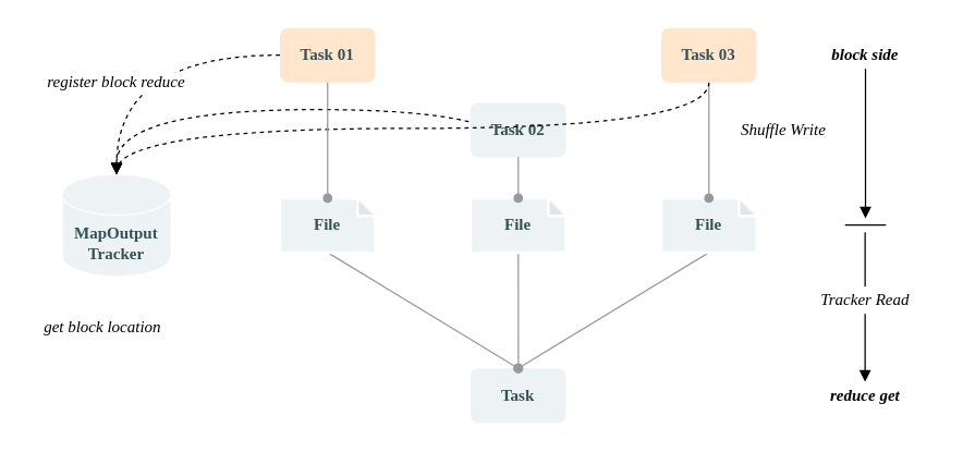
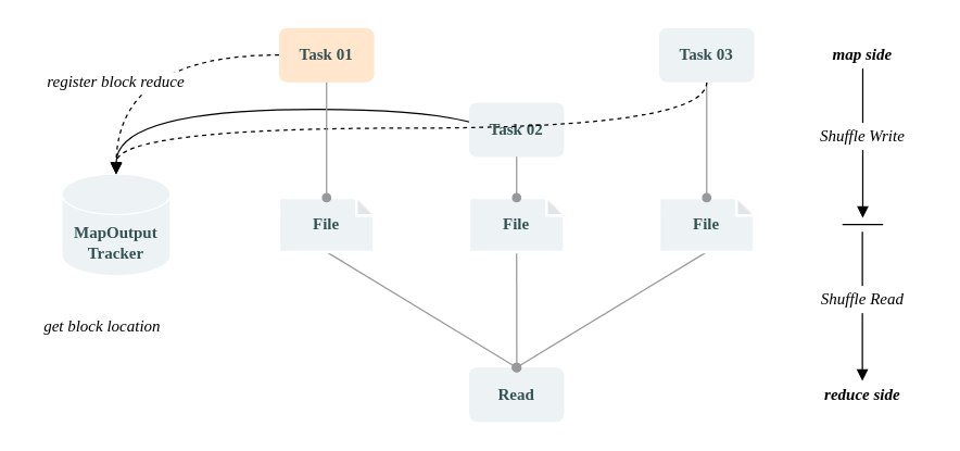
- <mxCell id="17" value="&lt;span style=&quot;color: rgb(52 , 82 , 83) ; font-family: &amp;#34;tahoma&amp;#34; ; font-weight: 700&quot;&gt;Task 03&lt;/span&gt;" style="rounded=1;whiteSpace=wrap;html=1;dashed=1;fontFamily=Verdana;fontColor=#FFFFFF;strokeColor=none;fillColor=#ffe6cc;" vertex="1" parent="1"><mxGeometry x="485" y="20" width="70" height="40" as="geometry" /></mxCell>
+ <mxCell id="17" value="&lt;span style=&quot;color: rgb(52 , 82 , 83) ; font-family: &amp;#34;tahoma&amp;#34; ; font-weight: 700&quot;&gt;Task 03&lt;/span&gt;" style="rounded=1;whiteSpace=wrap;html=1;dashed=1;fontFamily=Verdana;fontColor=#FFFFFF;strokeColor=none;fillColor=#EDF2F4;" vertex="1" parent="1"><mxGeometry x="485" y="20" width="70" height="40" as="geometry" /></mxCell>
- <mxCell id="20" value="&lt;font color=&quot;#000000&quot;&gt;&lt;b&gt;&lt;i&gt;block side&lt;/i&gt;&lt;/b&gt;&lt;/font&gt;" style="text;html=1;strokeColor=none;fillColor=none;align=center;verticalAlign=middle;whiteSpace=wrap;rounded=0;fontFamily=Tahoma;fontColor=#FFFFFF;" vertex="1" parent="1"><mxGeometry x="585" y="30" width="100" height="20" as="geometry" /></mxCell>
+ <mxCell id="20" value="&lt;font color=&quot;#000000&quot;&gt;&lt;b&gt;&lt;i&gt;map side&lt;/i&gt;&lt;/b&gt;&lt;/font&gt;" style="text;html=1;strokeColor=none;fillColor=none;align=center;verticalAlign=middle;whiteSpace=wrap;rounded=0;fontFamily=Tahoma;fontColor=#FFFFFF;" vertex="1" parent="1"><mxGeometry x="585" y="30" width="100" height="20" as="geometry" /></mxCell>
- <mxCell id="13" style="edgeStyle=orthogonalEdgeStyle;curved=1;rounded=0;orthogonalLoop=1;jettySize=auto;html=1;entryX=0.5;entryY=0;entryDx=0;entryDy=0;entryPerimeter=0;dashed=1;fontFamily=Tahoma;fontColor=#FFFFFF;endArrow=block;endFill=1;strokeColor=#000000;exitX=0.5;exitY=1;exitDx=0;exitDy=0;" edge="1" parent="1" source="14" target="2"><mxGeometry relative="1" as="geometry"><Array as="points"><mxPoint x="380" y="80" /><mxPoint x="85" y="80" /></Array></mxGeometry></mxCell>
+ <mxCell id="13" style="edgeStyle=orthogonalEdgeStyle;curved=1;rounded=0;orthogonalLoop=1;jettySize=auto;html=1;entryX=0.5;entryY=0;entryDx=0;entryDy=0;entryPerimeter=0;dashed=0;fontFamily=Tahoma;fontColor=#FFFFFF;endArrow=block;endFill=1;strokeColor=#000000;exitX=0.5;exitY=1;exitDx=0;exitDy=0;" edge="1" parent="1" source="14" target="2"><mxGeometry relative="1" as="geometry"><Array as="points"><mxPoint x="380" y="80" /><mxPoint x="85" y="80" /></Array></mxGeometry></mxCell>
- <mxCell id="22" value="&lt;font color=&quot;#000000&quot;&gt;&lt;span style=&quot;font-weight: normal&quot;&gt;Shuffle Write&lt;/span&gt;&lt;/font&gt;" style="text;html=1;strokeColor=none;align=center;verticalAlign=middle;whiteSpace=wrap;rounded=0;fontFamily=Tahoma;fontColor=#FFFFFF;fontStyle=3;fillColor=#ffffff;" vertex="1" parent="1"><mxGeometry x="525" y="85" width="100" height="20" as="geometry" /></mxCell>
+ <mxCell id="22" value="&lt;font color=&quot;#000000&quot;&gt;&lt;span style=&quot;font-weight: normal&quot;&gt;Shuffle Write&lt;/span&gt;&lt;/font&gt;" style="text;html=1;strokeColor=none;align=center;verticalAlign=middle;whiteSpace=wrap;rounded=0;fontFamily=Tahoma;fontColor=#FFFFFF;fontStyle=3;fillColor=#ffffff;" vertex="1" parent="1"><mxGeometry x="585" y="90" width="100" height="20" as="geometry" /></mxCell>
- <mxCell id="16" style="edgeStyle=orthogonalEdgeStyle;curved=1;rounded=0;orthogonalLoop=1;jettySize=auto;html=1;exitX=0.5;exitY=1;exitDx=0;exitDy=0;entryX=0.5;entryY=0;entryDx=0;entryDy=0;entryPerimeter=0;dashed=1;fontFamily=Tahoma;fontColor=#FFFFFF;endArrow=open;endFill=1;strokeColor=#000000;" edge="1" parent="1" source="17" target="2"><mxGeometry relative="1" as="geometry" /></mxCell>
+ <mxCell id="16" style="edgeStyle=orthogonalEdgeStyle;curved=1;rounded=0;orthogonalLoop=1;jettySize=auto;html=1;exitX=0.5;exitY=1;exitDx=0;exitDy=0;entryX=0.5;entryY=0;entryDx=0;entryDy=0;entryPerimeter=0;dashed=1;fontFamily=Tahoma;fontColor=#FFFFFF;endArrow=block;endFill=1;strokeColor=#000000;" edge="1" parent="1" source="17" target="2"><mxGeometry relative="1" as="geometry" /></mxCell>
- <mxCell id="27" value="&lt;font color=&quot;#000000&quot;&gt;Tracker Read&lt;/font&gt;" style="text;html=1;strokeColor=none;align=center;verticalAlign=middle;whiteSpace=wrap;rounded=0;fontFamily=Tahoma;fontColor=#FFFFFF;fontStyle=2;fillColor=#ffffff;" vertex="1" parent="1"><mxGeometry x="585" y="210" width="100" height="20" as="geometry" /></mxCell>
+ <mxCell id="27" value="&lt;font color=&quot;#000000&quot;&gt;Shuffle Read&lt;/font&gt;" style="text;html=1;strokeColor=none;align=center;verticalAlign=middle;whiteSpace=wrap;rounded=0;fontFamily=Tahoma;fontColor=#FFFFFF;fontStyle=2;fillColor=#ffffff;" vertex="1" parent="1"><mxGeometry x="585" y="210" width="100" height="20" as="geometry" /></mxCell>
- <mxCell id="3" value="&lt;span style=&quot;color: rgb(52 , 82 , 83) ; font-family: &amp;#34;tahoma&amp;#34; ; font-weight: 700&quot;&gt;Task&lt;/span&gt;" style="rounded=1;whiteSpace=wrap;html=1;dashed=1;fontFamily=Verdana;fontColor=#FFFFFF;strokeColor=none;fillColor=#EDF2F4;" vertex="1" parent="1"><mxGeometry x="345" y="270" width="70" height="40" as="geometry" /></mxCell>
+ <mxCell id="3" value="&lt;span style=&quot;color: rgb(52 , 82 , 83) ; font-family: &amp;#34;tahoma&amp;#34; ; font-weight: 700&quot;&gt;Read&lt;/span&gt;" style="rounded=1;whiteSpace=wrap;html=1;dashed=1;fontFamily=Verdana;fontColor=#FFFFFF;strokeColor=none;fillColor=#EDF2F4;" vertex="1" parent="1"><mxGeometry x="345" y="270" width="70" height="40" as="geometry" /></mxCell>
- <mxCell id="21" value="&lt;font color=&quot;#000000&quot;&gt;&lt;b&gt;&lt;i&gt;reduce get&lt;/i&gt;&lt;/b&gt;&lt;/font&gt;" style="text;html=1;strokeColor=none;fillColor=none;align=center;verticalAlign=middle;whiteSpace=wrap;rounded=0;fontFamily=Tahoma;fontColor=#FFFFFF;" vertex="1" parent="1"><mxGeometry x="585" y="280" width="100" height="20" as="geometry" /></mxCell>
+ <mxCell id="21" value="&lt;font color=&quot;#000000&quot;&gt;&lt;b&gt;&lt;i&gt;reduce side&lt;/i&gt;&lt;/b&gt;&lt;/font&gt;" style="text;html=1;strokeColor=none;fillColor=none;align=center;verticalAlign=middle;whiteSpace=wrap;rounded=0;fontFamily=Tahoma;fontColor=#FFFFFF;" vertex="1" parent="1"><mxGeometry x="585" y="280" width="100" height="20" as="geometry" /></mxCell>
